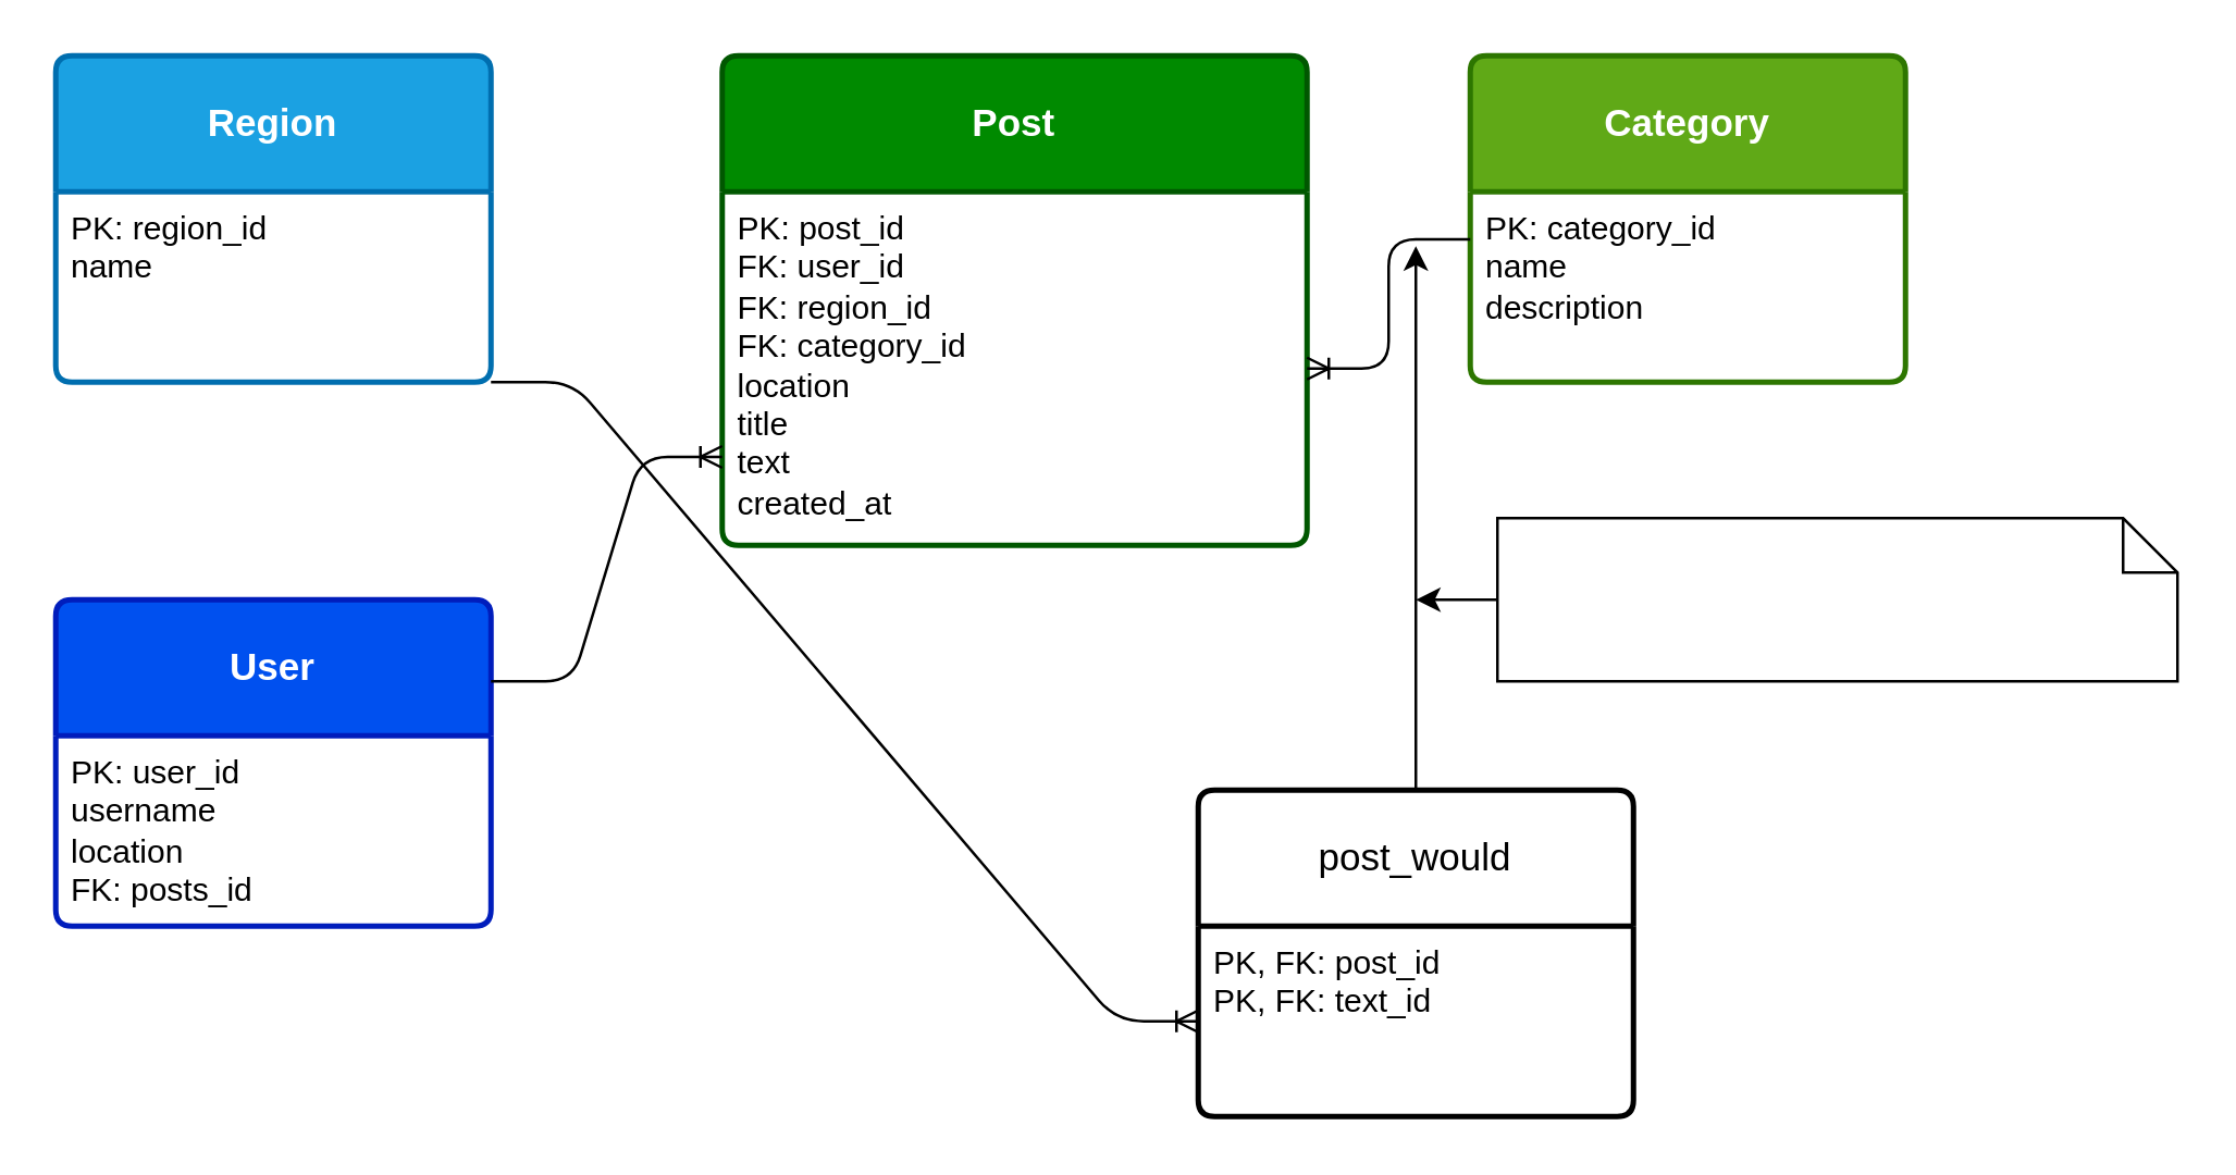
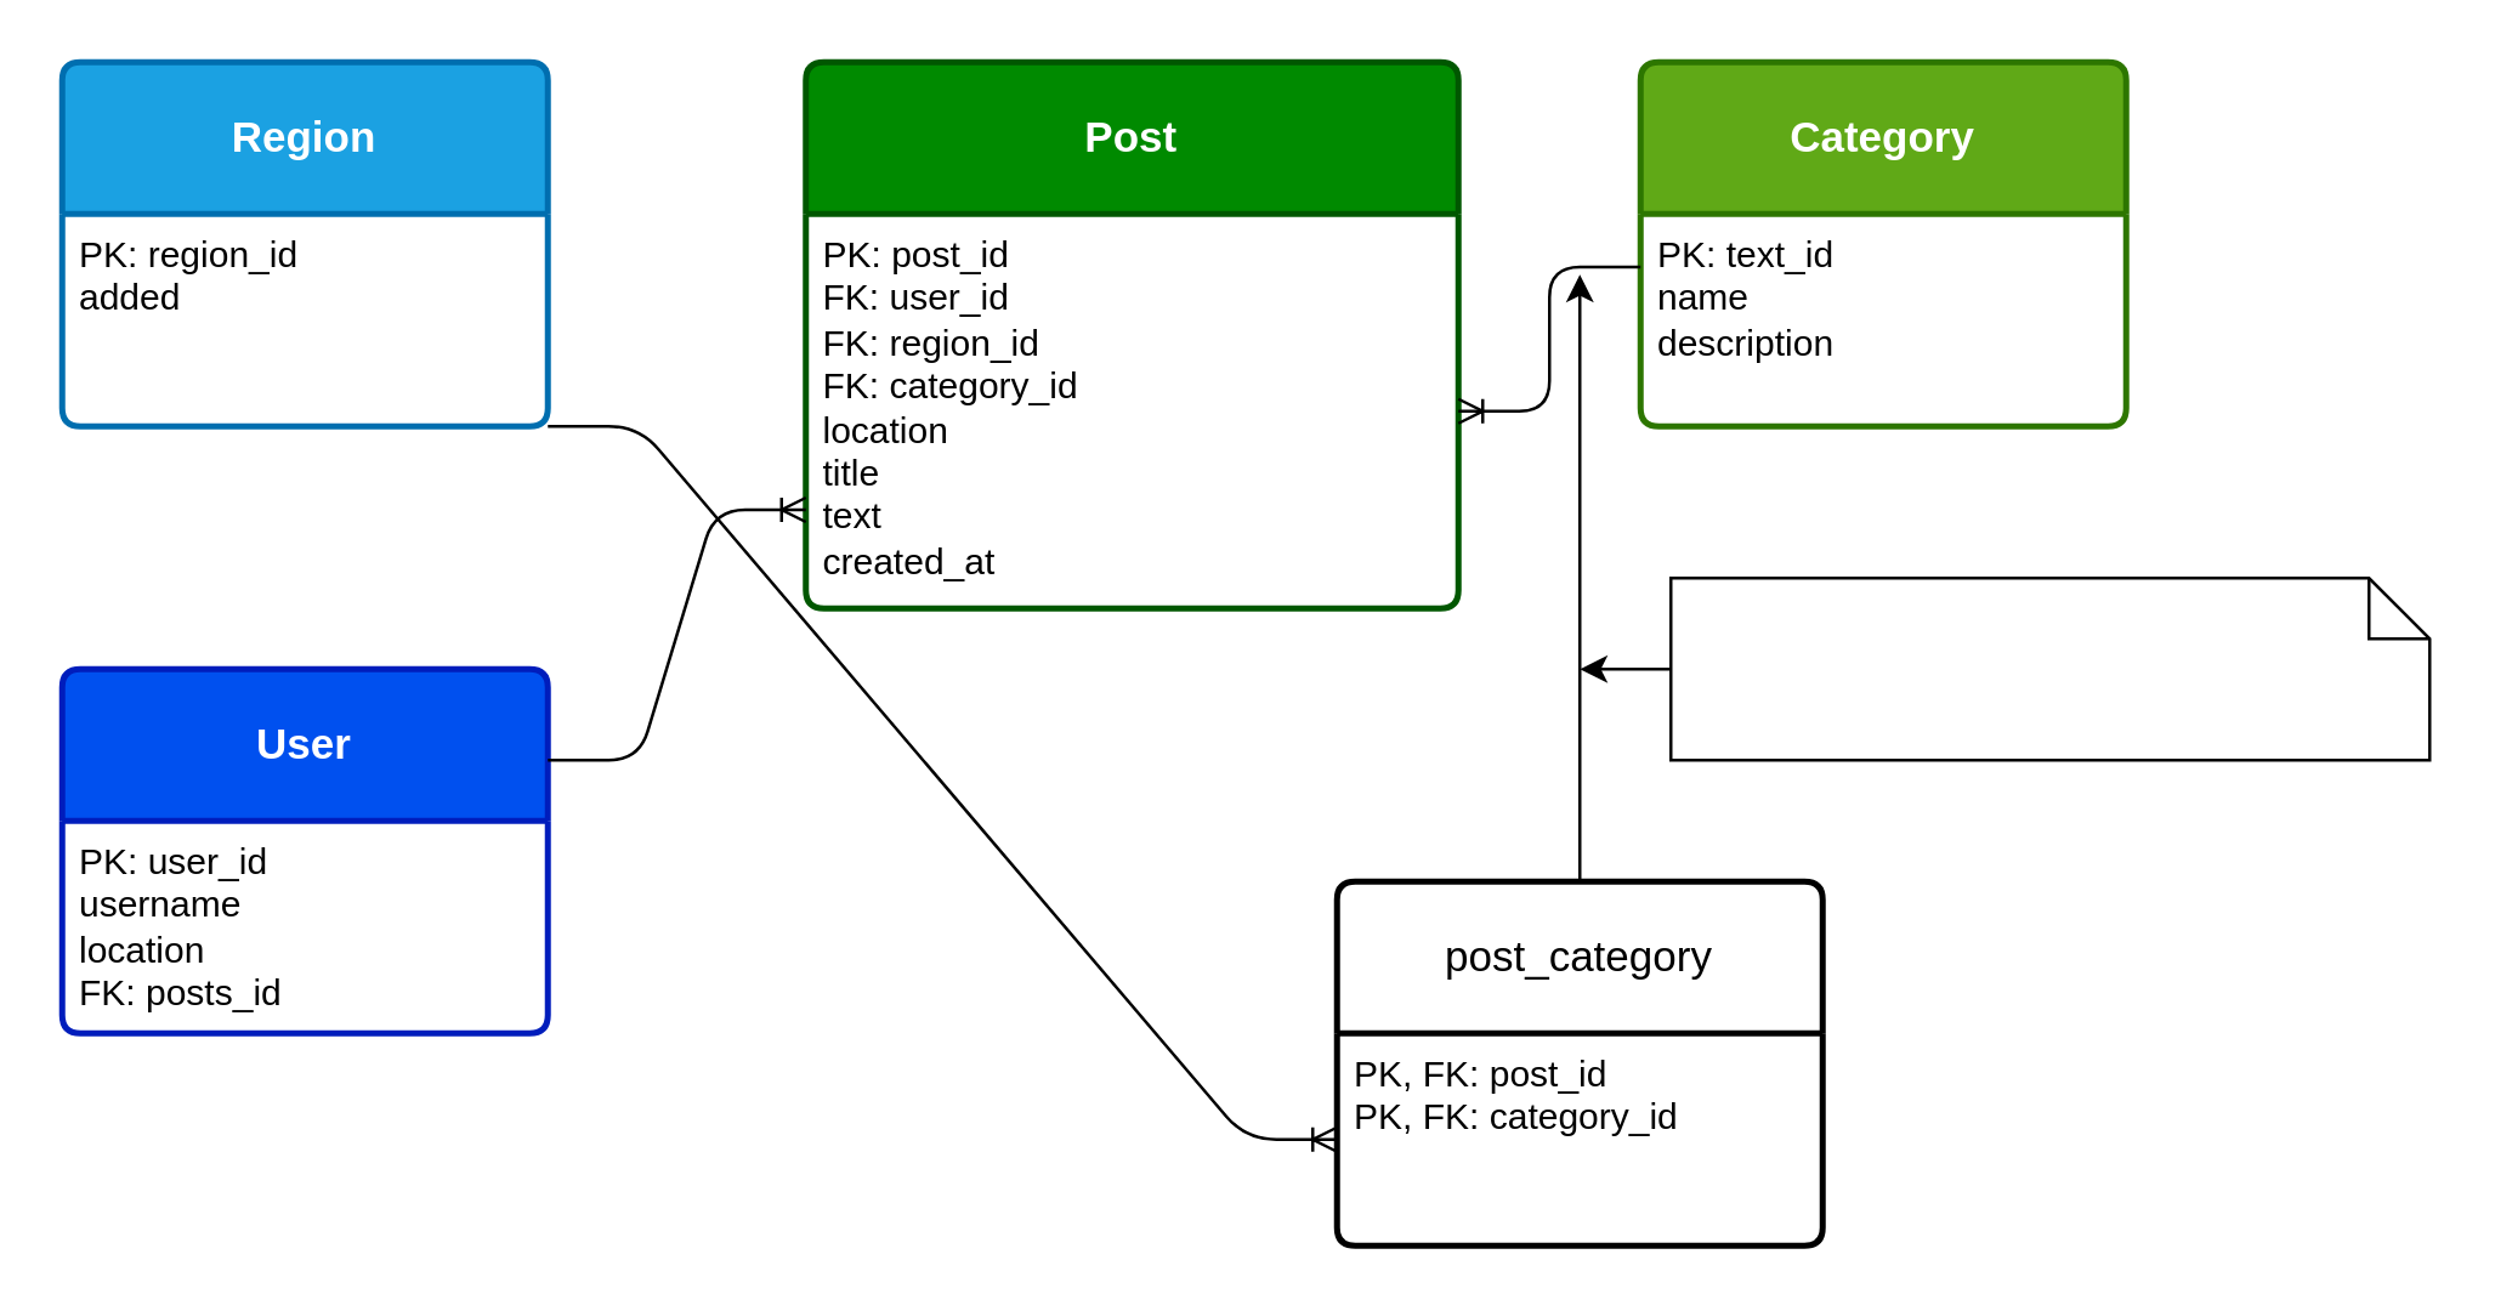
- <mxCell id="3" value="PK: region_id&lt;div&gt;name&lt;/div&gt;" style="align=left;strokeColor=none;fillColor=none;spacingLeft=4;fontSize=12;verticalAlign=top;resizable=0;rotatable=0;part=1;html=1;" parent="2" vertex="1"><mxGeometry y="50" width="160" height="70" as="geometry" /></mxCell>
+ <mxCell id="3" value="PK: region_id&lt;div&gt;added&lt;/div&gt;" style="align=left;strokeColor=none;fillColor=none;spacingLeft=4;fontSize=12;verticalAlign=top;resizable=0;rotatable=0;part=1;html=1;" parent="2" vertex="1"><mxGeometry y="50" width="160" height="70" as="geometry" /></mxCell>
- <mxCell id="9" value="PK: category_id&lt;div&gt;name&lt;/div&gt;&lt;div&gt;description&lt;/div&gt;" style="align=left;strokeColor=none;fillColor=none;spacingLeft=4;fontSize=12;verticalAlign=top;resizable=0;rotatable=0;part=1;html=1;" parent="8" vertex="1"><mxGeometry y="50" width="160" height="70" as="geometry" /></mxCell>
+ <mxCell id="9" value="PK: text_id&lt;div&gt;name&lt;/div&gt;&lt;div&gt;description&lt;/div&gt;" style="align=left;strokeColor=none;fillColor=none;spacingLeft=4;fontSize=12;verticalAlign=top;resizable=0;rotatable=0;part=1;html=1;" parent="8" vertex="1"><mxGeometry y="50" width="160" height="70" as="geometry" /></mxCell>
- <mxCell id="14" value="post_would" style="swimlane;childLayout=stackLayout;horizontal=1;startSize=50;horizontalStack=0;rounded=1;fontSize=14;fontStyle=0;strokeWidth=2;resizeParent=0;resizeLast=1;shadow=0;dashed=0;align=center;arcSize=4;whiteSpace=wrap;html=1;" vertex="1" parent="1"><mxGeometry x="440" y="290" width="160" height="120" as="geometry" /></mxCell>
+ <mxCell id="14" value="post_category" style="swimlane;childLayout=stackLayout;horizontal=1;startSize=50;horizontalStack=0;rounded=1;fontSize=14;fontStyle=0;strokeWidth=2;resizeParent=0;resizeLast=1;shadow=0;dashed=0;align=center;arcSize=4;whiteSpace=wrap;html=1;" vertex="1" parent="1"><mxGeometry x="440" y="290" width="160" height="120" as="geometry" /></mxCell>
- <mxCell id="15" value="PK, FK: post_id&lt;div&gt;PK, FK: text_id&lt;/div&gt;" style="align=left;strokeColor=none;fillColor=none;spacingLeft=4;fontSize=12;verticalAlign=top;resizable=0;rotatable=0;part=1;html=1;" vertex="1" parent="14"><mxGeometry y="50" width="160" height="70" as="geometry" /></mxCell>
+ <mxCell id="15" value="PK, FK: post_id&lt;div&gt;PK, FK: category_id&lt;/div&gt;" style="align=left;strokeColor=none;fillColor=none;spacingLeft=4;fontSize=12;verticalAlign=top;resizable=0;rotatable=0;part=1;html=1;" vertex="1" parent="14"><mxGeometry y="50" width="160" height="70" as="geometry" /></mxCell>
